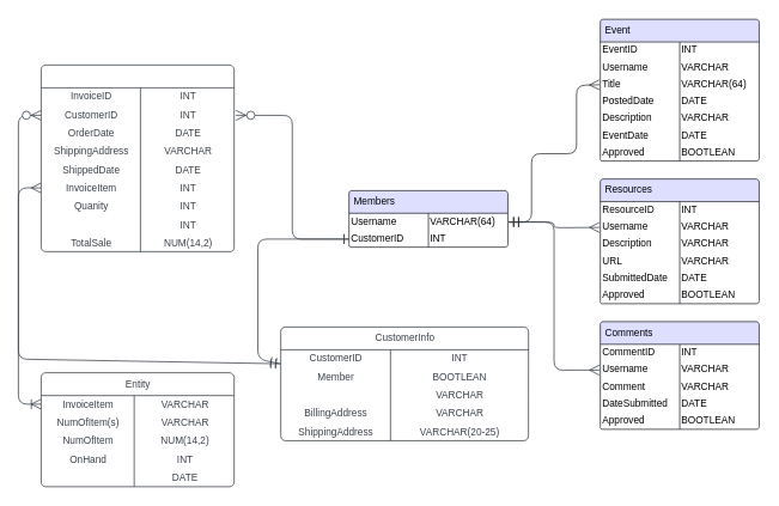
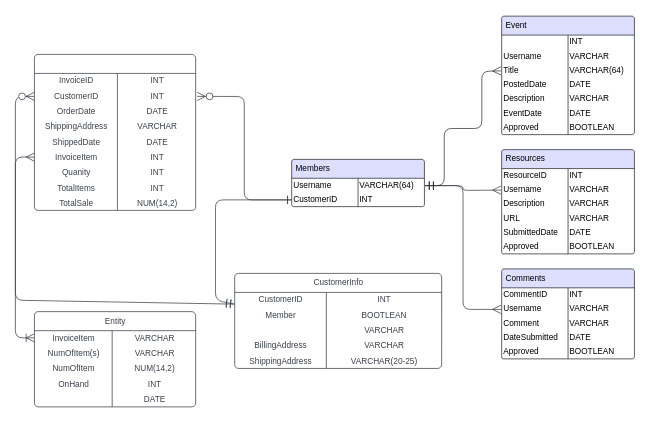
- <mxCell id="27" value="&lt;p style=&quot;align:left;margin-left:0;margin-right:0;margin-top:0px;margin-bottom:0px;text-indent:0;valign:middle;direction:ltr;&quot;&gt;&lt;font style=&quot;font-size:11px;font-family:Arial;color:#000000;direction:ltr;letter-spacing:0px;line-height:100%;opacity:1&quot;&gt;EventID &lt;/font&gt;&lt;/p&gt;" style="text;vsdxID=20;fillColor=none;gradientColor=none;strokeColor=none;spacingTop=-3;spacingBottom=-3;spacingLeft=-3;spacingRight=-3;labelBackgroundColor=none;rounded=1;html=1;whiteSpace=wrap;verticalAlign=middle;align=left;;html=1;" parent="26" vertex="1"><mxGeometry x="3.17" y="26.22" width="82.55" height="15.88" as="geometry" /></mxCell>
+ <mxCell id="155" value="&lt;p style=&quot;align:center;margin-left:0;margin-right:0;margin-top:0px;margin-bottom:0px;text-indent:0;valign:middle;direction:ltr;&quot;&gt;&lt;font style=&quot;font-size:11px;font-family:Arial;color:#3a414a;direction:ltr;letter-spacing:0px;line-height:100%;opacity:1&quot;&gt;TotalItems&lt;/font&gt;&lt;/p&gt;" style="text;vsdxID=92;fillColor=none;gradientColor=none;strokeColor=none;spacingTop=-3;spacingBottom=-3;spacingLeft=-3;spacingRight=-3;labelBackgroundColor=none;rounded=1;html=1;whiteSpace=wrap;verticalAlign=middle;align=center;;html=1;" parent="154" vertex="1"><mxGeometry x="3.18" y="168.94" width="104.78" height="17.15" as="geometry" /></mxCell>
